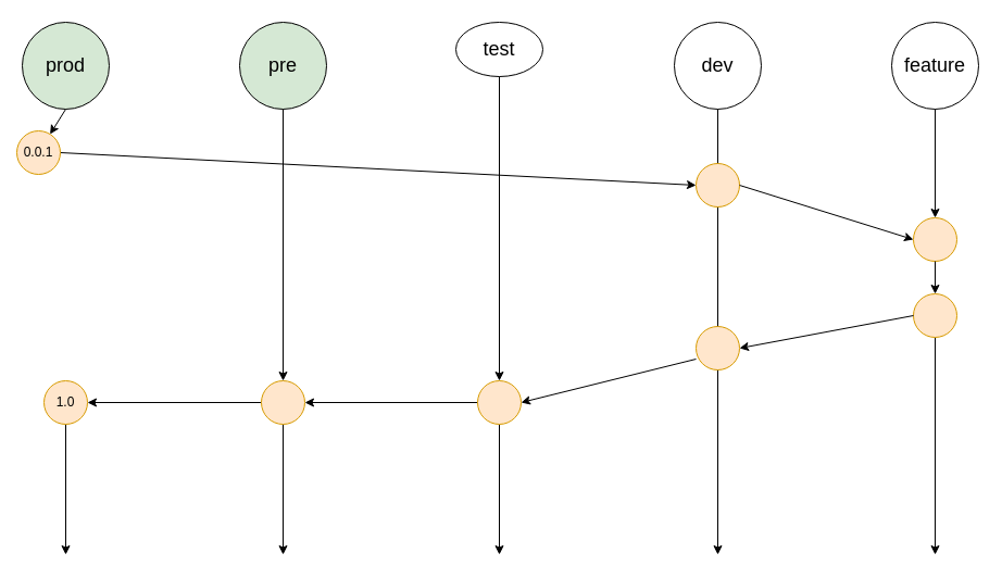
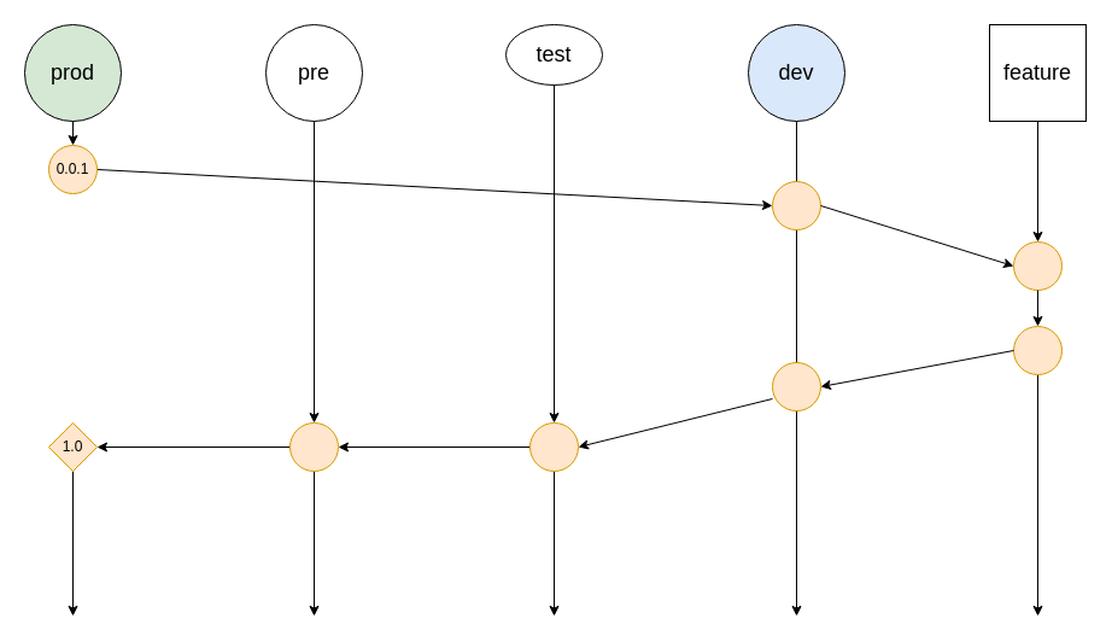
- <mxCell id="9" value="&lt;font style=&quot;font-size: 18px;&quot;&gt;pre&lt;/font&gt;" style="ellipse;whiteSpace=wrap;html=1;aspect=fixed;fillColor=#d5e8d4;" vertex="1" parent="1"><mxGeometry x="220" y="20" width="80" height="80" as="geometry" /></mxCell>
+ <mxCell id="9" value="&lt;font style=&quot;font-size: 18px;&quot;&gt;pre&lt;/font&gt;" style="ellipse;whiteSpace=wrap;html=1;aspect=fixed;" vertex="1" parent="1"><mxGeometry x="220" y="20" width="80" height="80" as="geometry" /></mxCell>
- <mxCell id="13" value="&lt;font style=&quot;font-size: 18px;&quot;&gt;dev&lt;/font&gt;" style="ellipse;whiteSpace=wrap;html=1;aspect=fixed;" vertex="1" parent="1"><mxGeometry x="620" y="20" width="80" height="80" as="geometry" /></mxCell>
+ <mxCell id="13" value="&lt;font style=&quot;font-size: 18px;&quot;&gt;dev&lt;/font&gt;" style="ellipse;whiteSpace=wrap;html=1;aspect=fixed;fillColor=#dae8fc;" vertex="1" parent="1"><mxGeometry x="620" y="20" width="80" height="80" as="geometry" /></mxCell>
- <mxCell id="15" value="&lt;font style=&quot;font-size: 18px;&quot;&gt;feature&lt;/font&gt;" style="ellipse;whiteSpace=wrap;html=1;aspect=fixed;" vertex="1" parent="1"><mxGeometry x="820" y="20" width="80" height="80" as="geometry" /></mxCell>
+ <mxCell id="15" value="&lt;font style=&quot;font-size: 18px;&quot;&gt;feature&lt;/font&gt;" style="whiteSpace=wrap;html=1;aspect=fixed;rounded=0;" vertex="1" parent="1"><mxGeometry x="820" y="20" width="80" height="80" as="geometry" /></mxCell>
- <mxCell id="34" value="0.0.1" style="ellipse;whiteSpace=wrap;html=1;aspect=fixed;fillStyle=solid;fillColor=#ffe6cc;strokeColor=#d79b00;" vertex="1" parent="1"><mxGeometry x="15" y="120" width="40" height="40" as="geometry" /></mxCell>
+ <mxCell id="34" value="0.0.1" style="ellipse;whiteSpace=wrap;html=1;aspect=fixed;fillStyle=solid;fillColor=#ffe6cc;strokeColor=#d79b00;" vertex="1" parent="1"><mxGeometry x="40" y="120" width="40" height="40" as="geometry" /></mxCell>
- <mxCell id="32" value="1.0" style="ellipse;whiteSpace=wrap;html=1;aspect=fixed;fillStyle=solid;fillColor=#ffe6cc;strokeColor=#d79b00;" vertex="1" parent="1"><mxGeometry x="40" y="350" width="40" height="40" as="geometry" /></mxCell>
+ <mxCell id="32" value="1.0" style="rhombus;whiteSpace=wrap;html=1;aspect=fixed;fillStyle=solid;fillColor=#ffe6cc;strokeColor=#d79b00;" vertex="1" parent="1"><mxGeometry x="40" y="350" width="40" height="40" as="geometry" /></mxCell>
